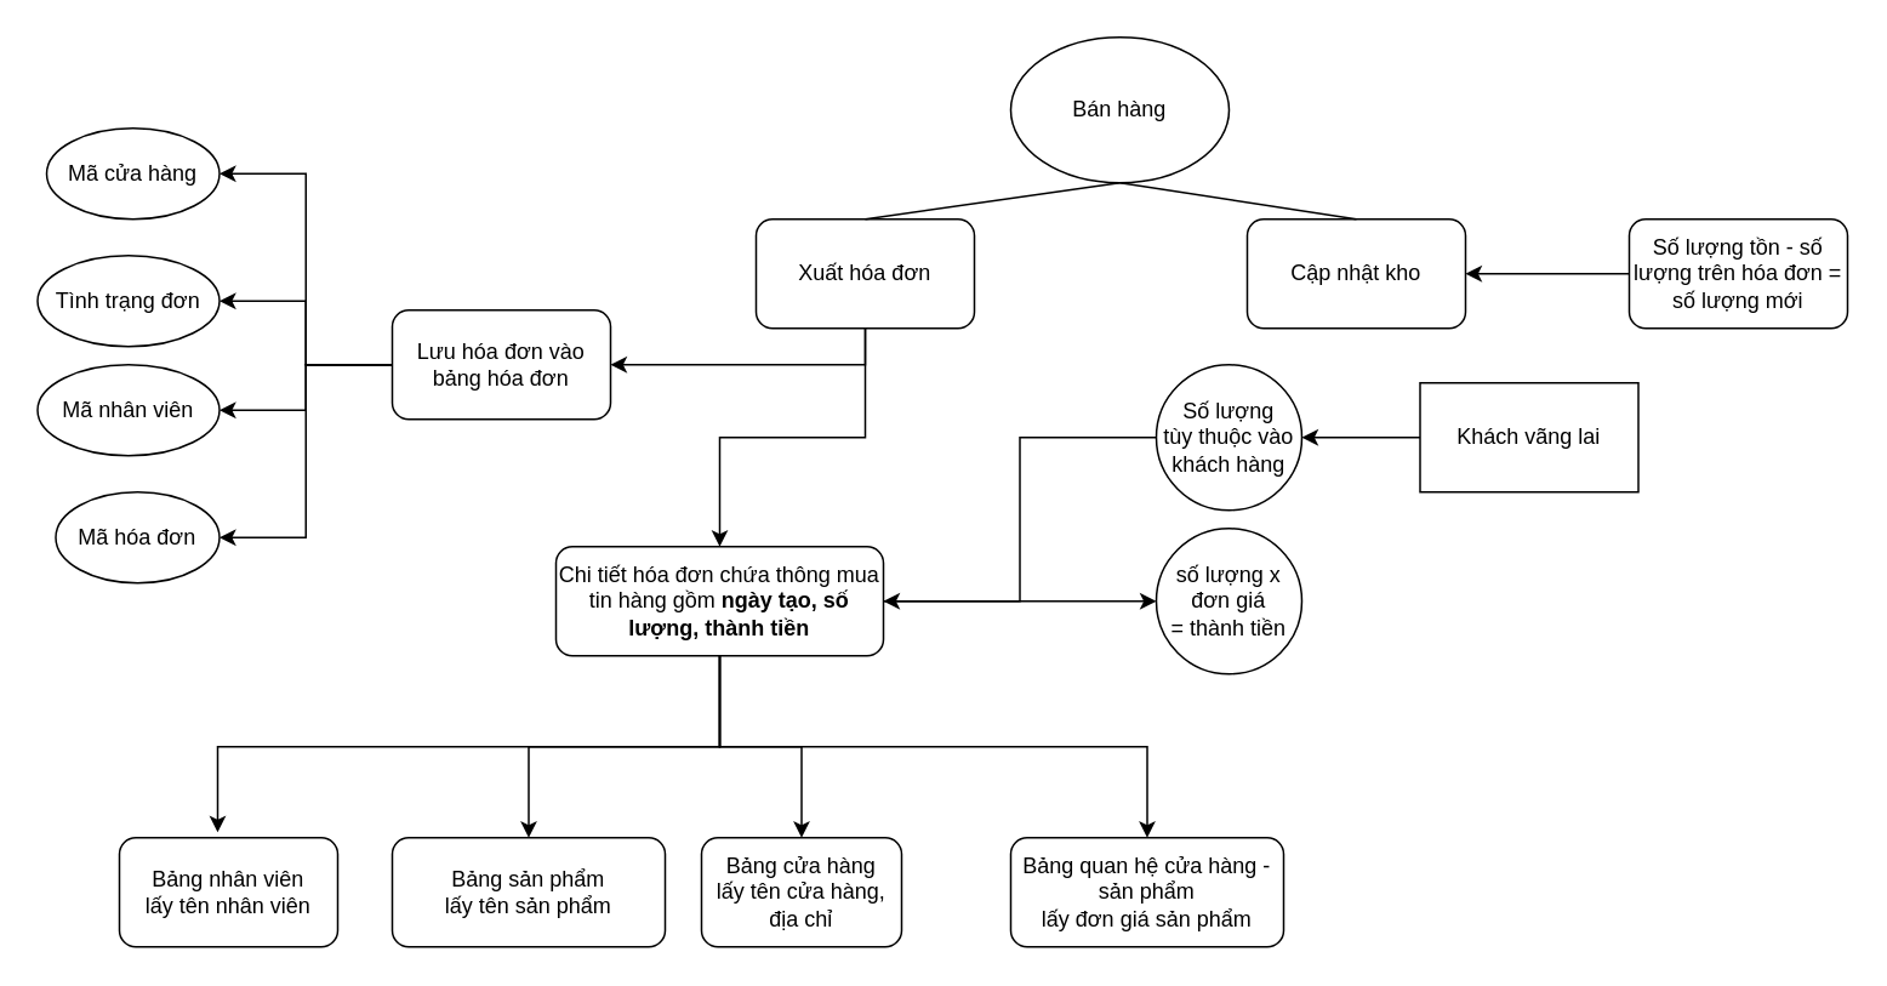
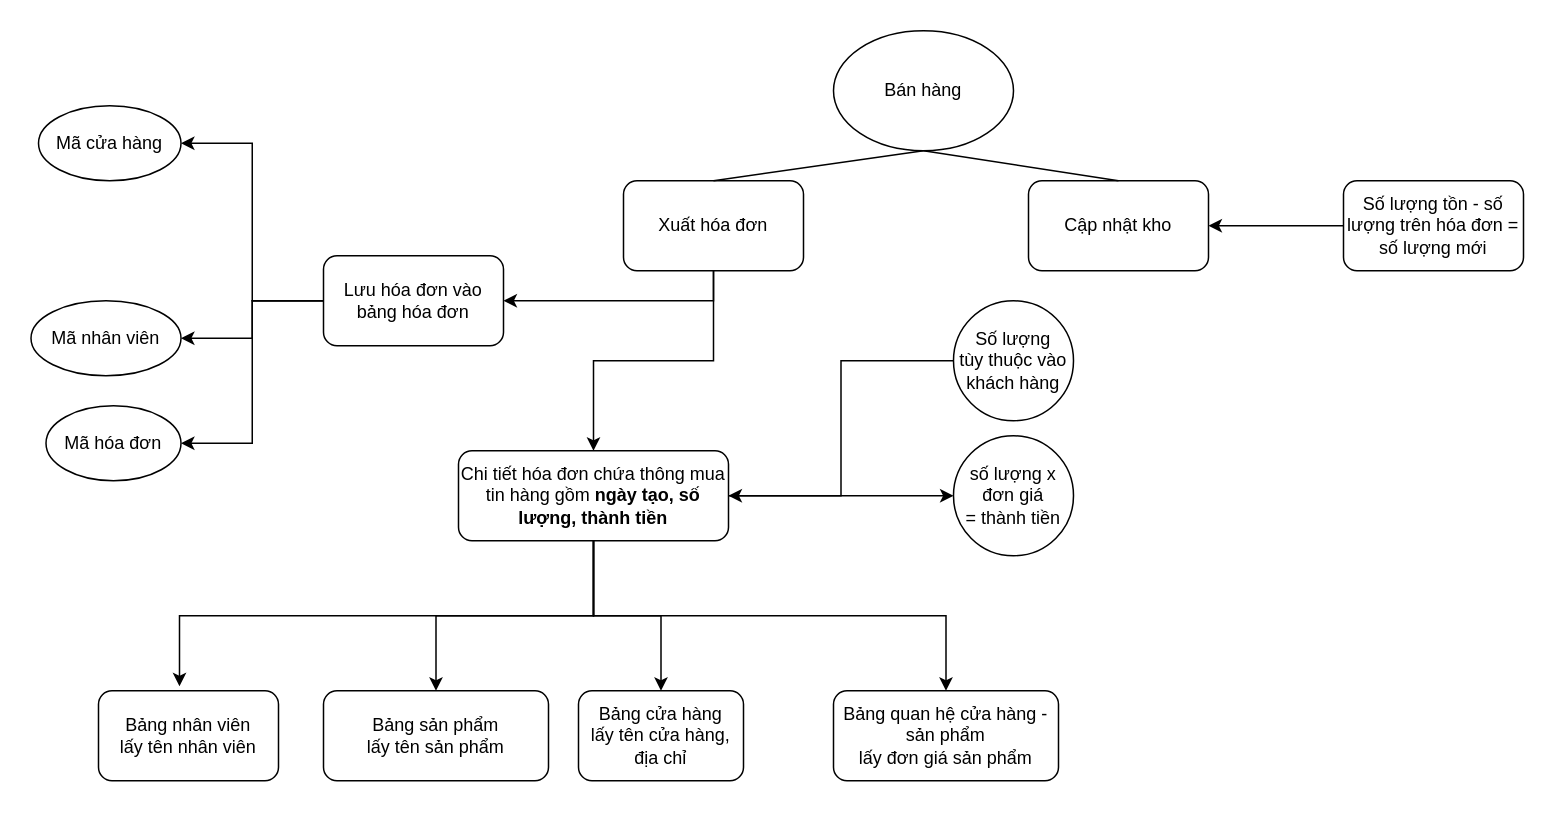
- <mxCell id="31" value="Tình trạng đơn" style="ellipse;whiteSpace=wrap;html=1;" vertex="1" parent="1"><mxGeometry x="20" y="140" width="100" height="50" as="geometry" /></mxCell>
- <mxCell id="17" style="edgeStyle=orthogonalEdgeStyle;rounded=0;orthogonalLoop=1;jettySize=auto;html=1;exitX=0;exitY=0.5;exitDx=0;exitDy=0;entryX=1;entryY=0.5;entryDx=0;entryDy=0;" edge="1" parent="1" source="19" target="31"><mxGeometry relative="1" as="geometry" /></mxCell>
- <mxCell id="33" style="edgeStyle=orthogonalEdgeStyle;rounded=0;orthogonalLoop=1;jettySize=auto;html=1;exitX=0;exitY=0.5;exitDx=0;exitDy=0;entryX=1;entryY=0.5;entryDx=0;entryDy=0;" edge="1" parent="1" source="34" target="25"><mxGeometry relative="1" as="geometry" /></mxCell>
- <mxCell id="34" value="Khách vãng lai" style="rounded=0;whiteSpace=wrap;html=1;" vertex="1" parent="1"><mxGeometry x="780" y="210" width="120" height="60" as="geometry" /></mxCell>
